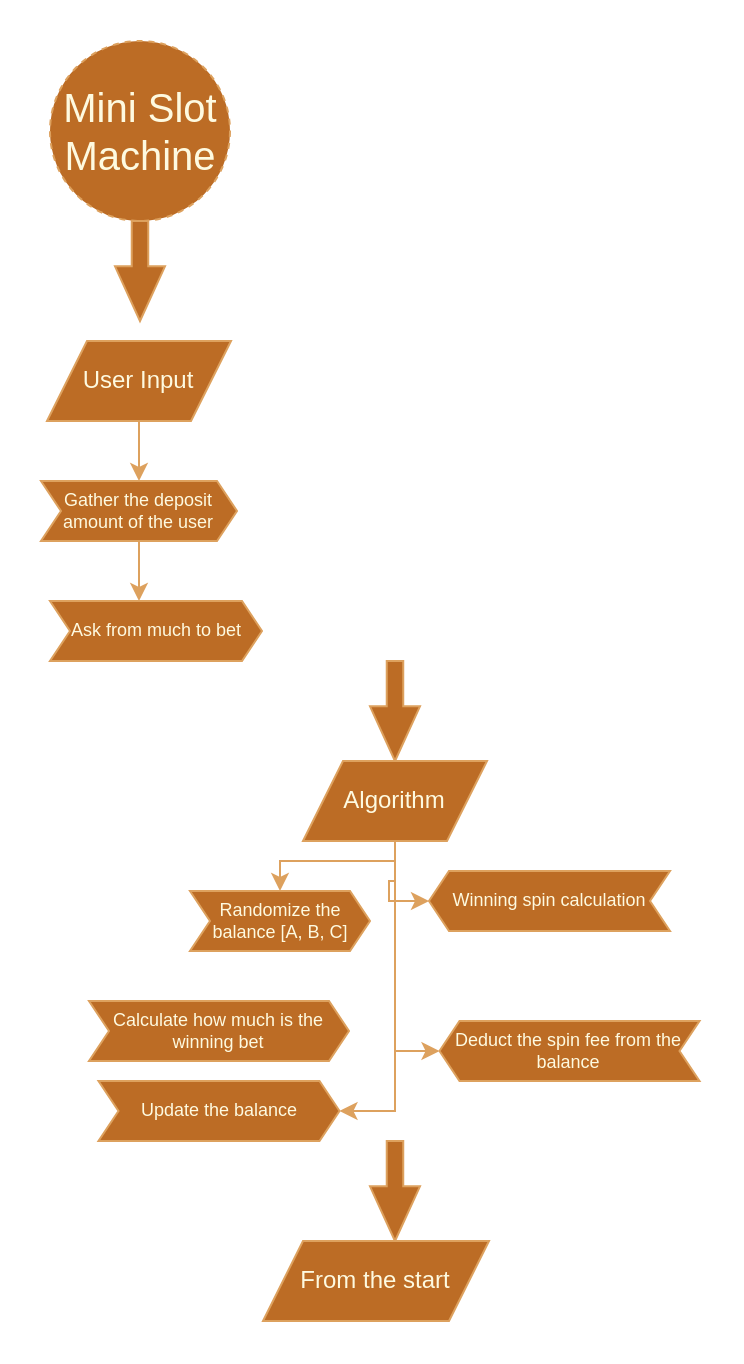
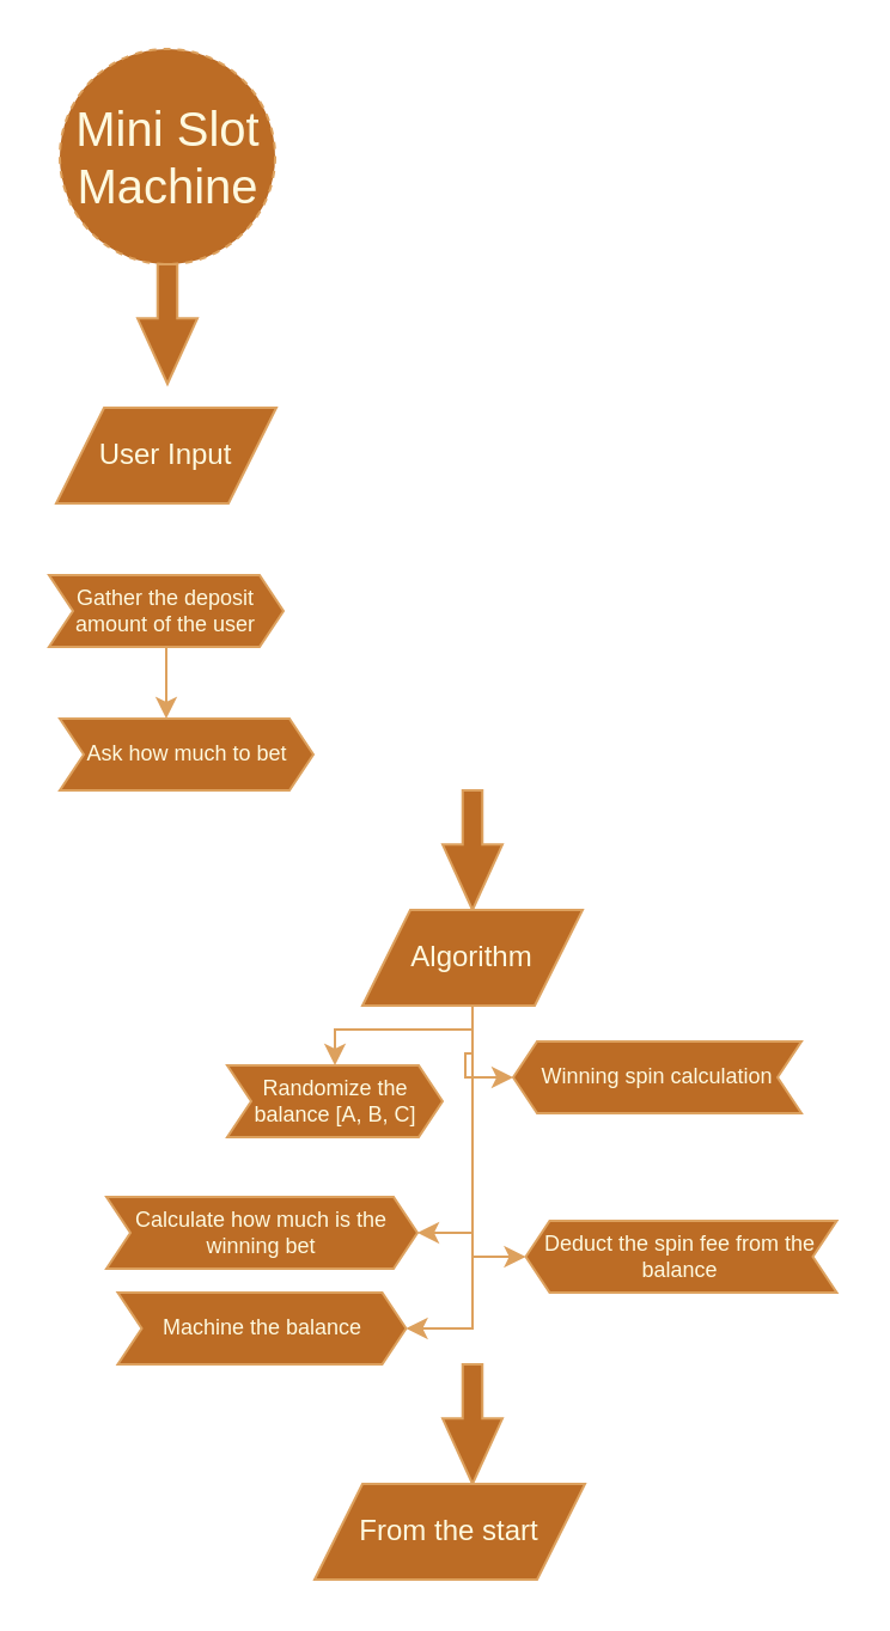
- <mxCell id="3" style="edgeStyle=orthogonalEdgeStyle;rounded=0;orthogonalLoop=1;jettySize=auto;html=1;entryX=0.5;entryY=0;entryDx=0;entryDy=0;labelBackgroundColor=none;strokeColor=#DDA15E;fontColor=default;" parent="1" source="4" target="7" edge="1"><mxGeometry relative="1" as="geometry" /></mxCell>
- <mxCell id="17" value="Ask from much to bet" style="shape=step;perimeter=stepPerimeter;whiteSpace=wrap;html=1;fixedSize=1;fontSize=9;size=10;labelBackgroundColor=none;fillColor=#BC6C25;strokeColor=#DDA15E;fontColor=#FEFAE0;" parent="1" vertex="1"><mxGeometry x="24.5" y="300" width="106" height="30" as="geometry" /></mxCell>
+ <mxCell id="17" value="Ask how much to bet" style="shape=step;perimeter=stepPerimeter;whiteSpace=wrap;html=1;fixedSize=1;fontSize=9;size=10;labelBackgroundColor=none;fillColor=#BC6C25;strokeColor=#DDA15E;fontColor=#FEFAE0;" parent="1" vertex="1"><mxGeometry x="24.5" y="300" width="106" height="30" as="geometry" /></mxCell>
+ <mxCell id="11" style="edgeStyle=orthogonalEdgeStyle;rounded=0;orthogonalLoop=1;jettySize=auto;html=1;entryX=1;entryY=0.5;entryDx=0;entryDy=0;labelBackgroundColor=none;strokeColor=#DDA15E;fontColor=default;" edge="1" parent="1" source="14" target="16"><mxGeometry relative="1" as="geometry" /></mxCell>
- <mxCell id="21" value="Update the balance" style="shape=step;perimeter=stepPerimeter;whiteSpace=wrap;html=1;fixedSize=1;fontSize=9;size=10;direction=east;labelBackgroundColor=none;fillColor=#BC6C25;strokeColor=#DDA15E;fontColor=#FEFAE0;" vertex="1" parent="1"><mxGeometry x="48.75" y="540" width="120.5" height="30" as="geometry" /></mxCell>
+ <mxCell id="21" value="Machine the balance" style="shape=step;perimeter=stepPerimeter;whiteSpace=wrap;html=1;fixedSize=1;fontSize=9;size=10;direction=east;labelBackgroundColor=none;fillColor=#BC6C25;strokeColor=#DDA15E;fontColor=#FEFAE0;" vertex="1" parent="1"><mxGeometry x="48.75" y="540" width="120.5" height="30" as="geometry" /></mxCell>
